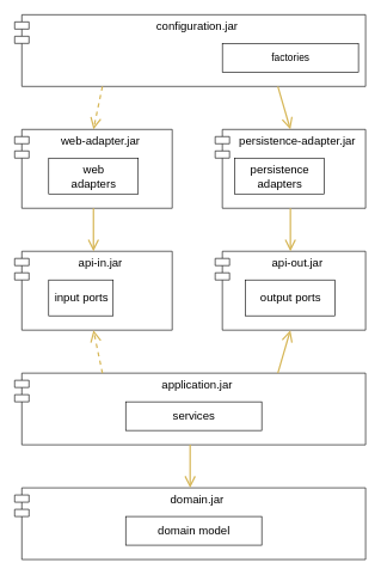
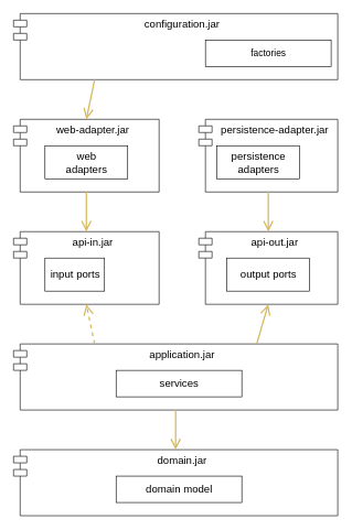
- <mxCell id="16" value="" style="endArrow=open;endFill=1;endSize=12;html=1;fontSize=16;entryX=0.5;entryY=0;entryDx=0;entryDy=0;strokeWidth=2;fillColor=#fff2cc;strokeColor=#d6b656;exitX=0.25;exitY=1;exitDx=0;exitDy=0;dashed=1;" edge="1" parent="1" source="2" target="4"><mxGeometry width="160" relative="1" as="geometry"><mxPoint x="190" y="140" as="sourcePoint" /><mxPoint x="140" y="160" as="targetPoint" /></mxGeometry></mxCell>
+ <mxCell id="16" value="" style="endArrow=open;endFill=1;endSize=12;html=1;fontSize=16;entryX=0.5;entryY=0;entryDx=0;entryDy=0;strokeWidth=2;fillColor=#fff2cc;strokeColor=#d6b656;exitX=0.25;exitY=1;exitDx=0;exitDy=0;" edge="1" parent="1" source="2" target="4"><mxGeometry width="160" relative="1" as="geometry"><mxPoint x="190" y="140" as="sourcePoint" /><mxPoint x="140" y="160" as="targetPoint" /></mxGeometry></mxCell>
- <mxCell id="17" value="" style="endArrow=open;endFill=1;endSize=12;html=1;fontSize=16;entryX=0.5;entryY=0;entryDx=0;entryDy=0;strokeWidth=2;fillColor=#fff2cc;strokeColor=#d6b656;exitX=0.75;exitY=1;exitDx=0;exitDy=0;" edge="1" parent="1" source="2" target="6"><mxGeometry width="160" relative="1" as="geometry"><mxPoint x="662.5" y="130" as="sourcePoint" /><mxPoint x="650" y="190" as="targetPoint" /></mxGeometry></mxCell>
